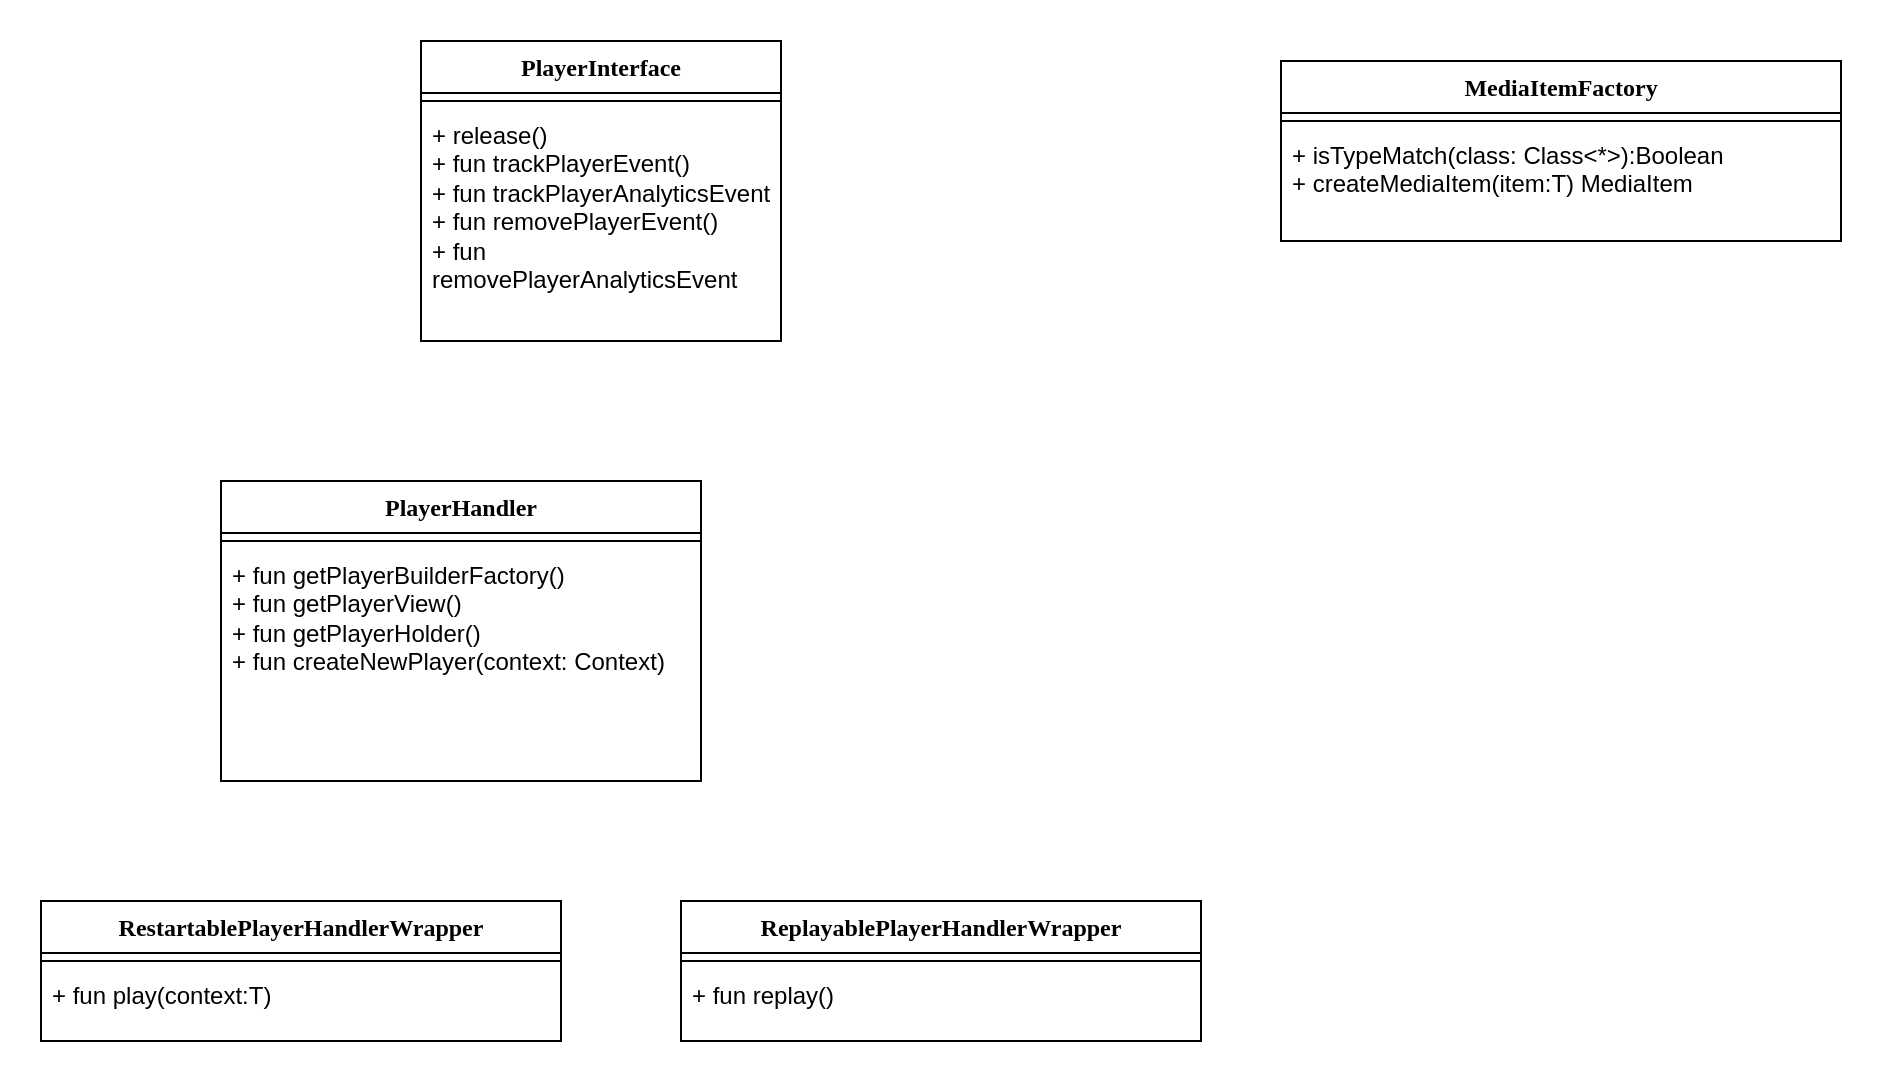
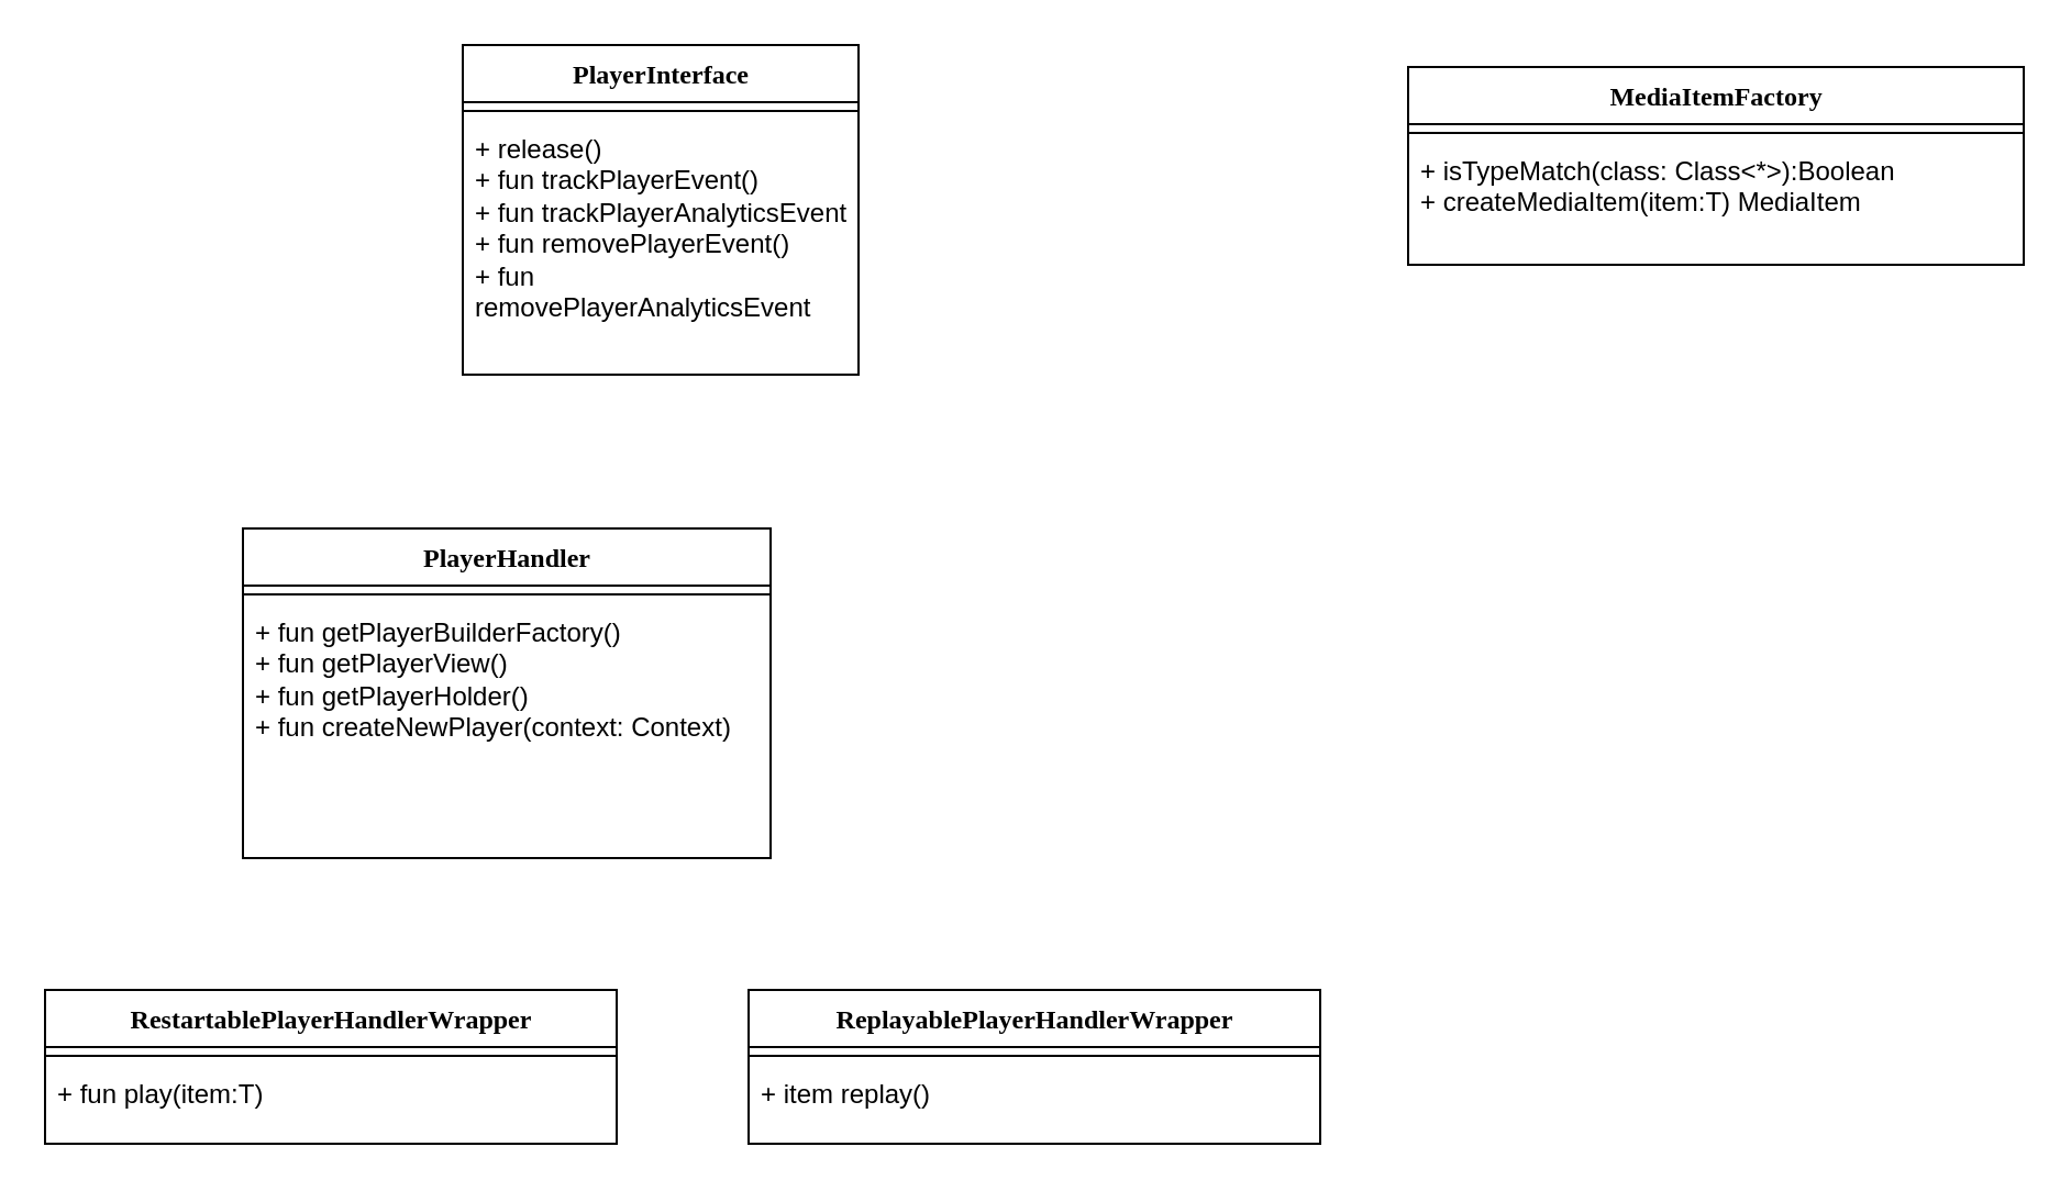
- <mxCell id="10" value="+ fun play(context:T)" style="text;html=1;strokeColor=none;fillColor=none;align=left;verticalAlign=top;spacingLeft=4;spacingRight=4;whiteSpace=wrap;overflow=hidden;rotatable=0;points=[[0,0.5],[1,0.5]];portConstraint=eastwest;" vertex="1" parent="8"><mxGeometry y="34" width="260" height="36" as="geometry" /></mxCell>
+ <mxCell id="10" value="+ fun play(item:T)" style="text;html=1;strokeColor=none;fillColor=none;align=left;verticalAlign=top;spacingLeft=4;spacingRight=4;whiteSpace=wrap;overflow=hidden;rotatable=0;points=[[0,0.5],[1,0.5]];portConstraint=eastwest;" vertex="1" parent="8"><mxGeometry y="34" width="260" height="36" as="geometry" /></mxCell>
- <mxCell id="13" value="+ fun replay()" style="text;html=1;strokeColor=none;fillColor=none;align=left;verticalAlign=top;spacingLeft=4;spacingRight=4;whiteSpace=wrap;overflow=hidden;rotatable=0;points=[[0,0.5],[1,0.5]];portConstraint=eastwest;" vertex="1" parent="11"><mxGeometry y="34" width="260" height="36" as="geometry" /></mxCell>
+ <mxCell id="13" value="+ item replay()" style="text;html=1;strokeColor=none;fillColor=none;align=left;verticalAlign=top;spacingLeft=4;spacingRight=4;whiteSpace=wrap;overflow=hidden;rotatable=0;points=[[0,0.5],[1,0.5]];portConstraint=eastwest;" vertex="1" parent="11"><mxGeometry y="34" width="260" height="36" as="geometry" /></mxCell>
